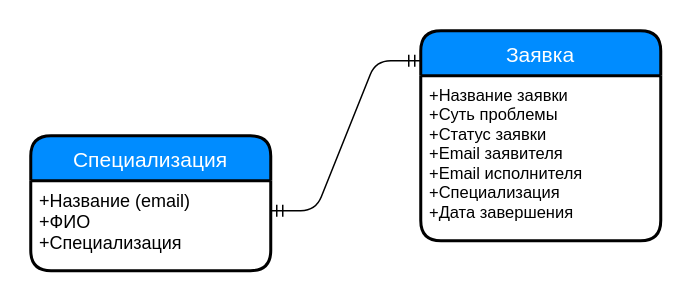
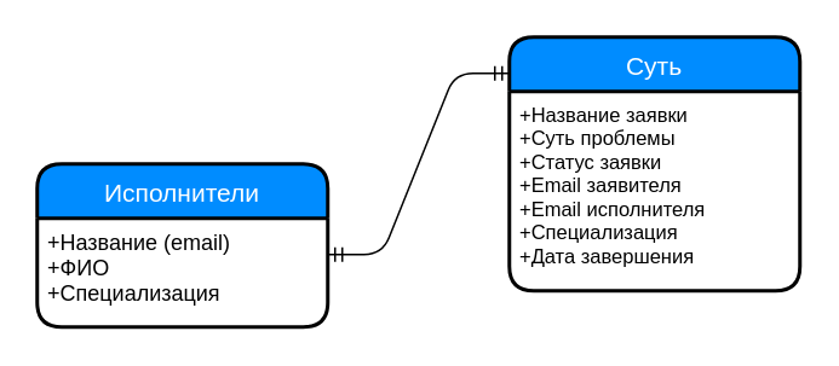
- <mxCell id="4" value="Заявка" style="swimlane;childLayout=stackLayout;horizontal=1;startSize=30;horizontalStack=0;fillColor=#008cff;fontColor=#FFFFFF;rounded=1;fontSize=14;fontStyle=0;strokeWidth=2;resizeParent=0;resizeLast=1;shadow=0;dashed=0;align=center;" vertex="1" parent="1"><mxGeometry x="280" y="20" width="160" height="140" as="geometry"><mxRectangle x="220" y="20" width="80" height="30" as="alternateBounds" /></mxGeometry></mxCell>
+ <mxCell id="4" value="Суть" style="swimlane;childLayout=stackLayout;horizontal=1;startSize=30;horizontalStack=0;fillColor=#008cff;fontColor=#FFFFFF;rounded=1;fontSize=14;fontStyle=0;strokeWidth=2;resizeParent=0;resizeLast=1;shadow=0;dashed=0;align=center;" vertex="1" parent="1"><mxGeometry x="280" y="20" width="160" height="140" as="geometry"><mxRectangle x="220" y="20" width="80" height="30" as="alternateBounds" /></mxGeometry></mxCell>
- <mxCell id="2" value="Специализация" style="swimlane;childLayout=stackLayout;horizontal=1;startSize=30;horizontalStack=0;fillColor=#008cff;fontColor=#FFFFFF;rounded=1;fontSize=14;fontStyle=0;strokeWidth=2;resizeParent=0;resizeLast=1;shadow=0;dashed=0;align=center;" vertex="1" parent="1"><mxGeometry x="20" y="90" width="160" height="90" as="geometry" /></mxCell>
+ <mxCell id="2" value="Исполнители" style="swimlane;childLayout=stackLayout;horizontal=1;startSize=30;horizontalStack=0;fillColor=#008cff;fontColor=#FFFFFF;rounded=1;fontSize=14;fontStyle=0;strokeWidth=2;resizeParent=0;resizeLast=1;shadow=0;dashed=0;align=center;" vertex="1" parent="1"><mxGeometry x="20" y="90" width="160" height="90" as="geometry" /></mxCell>
